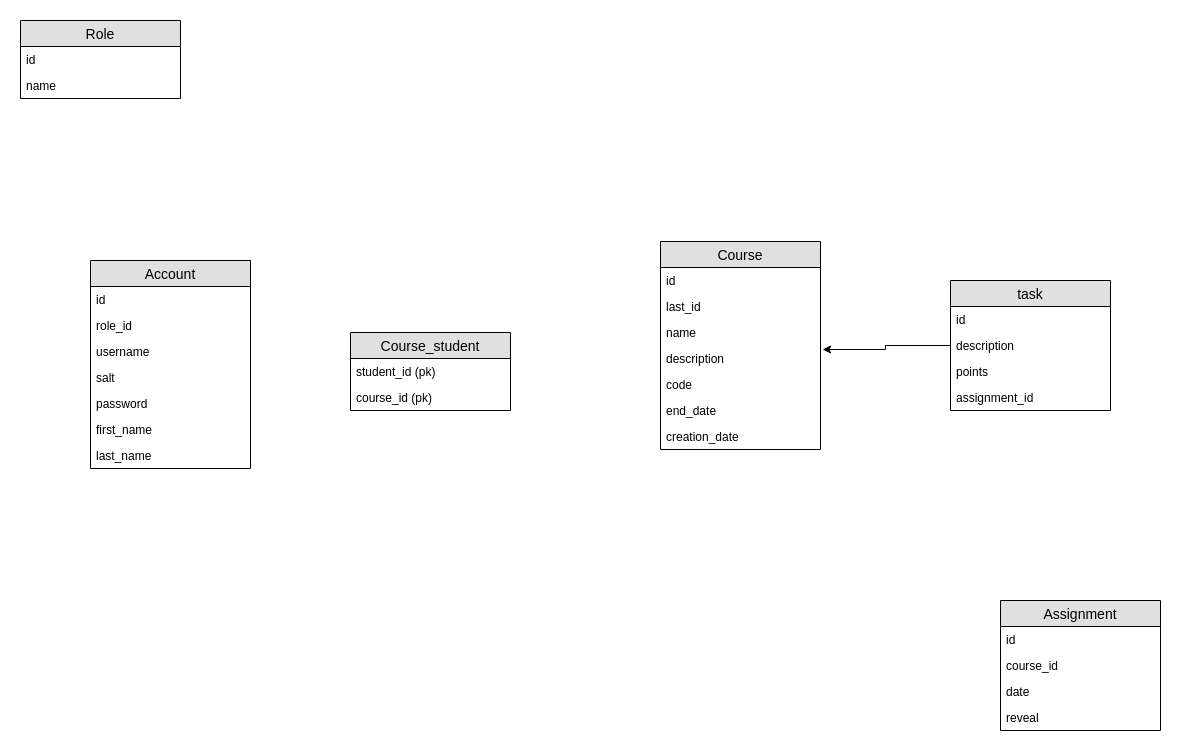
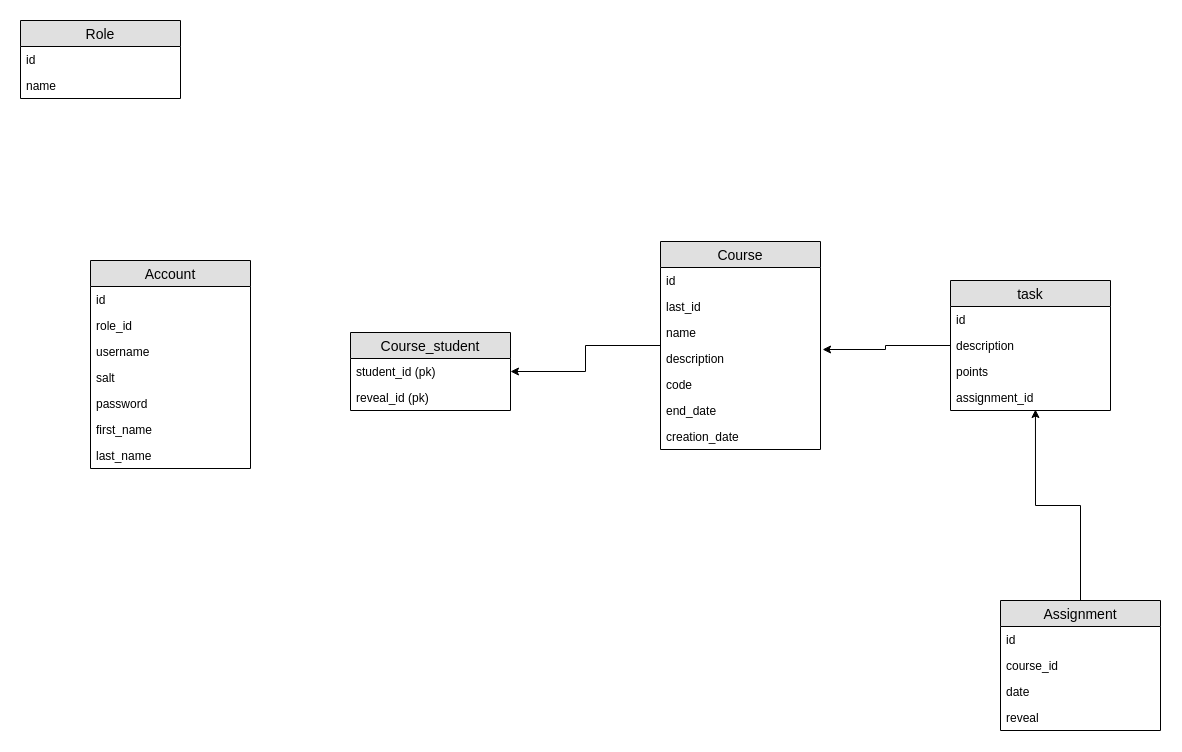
+ <mxCell id="13" style="edgeStyle=orthogonalEdgeStyle;rounded=0;orthogonalLoop=1;jettySize=auto;html=1;entryX=1;entryY=0.5;entryDx=0;entryDy=0;" edge="1" parent="1" source="14" target="23"><mxGeometry relative="1" as="geometry" /></mxCell>
- <mxCell id="24" value="course_id (pk)" style="text;strokeColor=none;fillColor=none;spacingLeft=4;spacingRight=4;overflow=hidden;rotatable=0;points=[[0,0.5],[1,0.5]];portConstraint=eastwest;fontSize=12;" vertex="1" parent="22"><mxGeometry y="52" width="160" height="26" as="geometry" /></mxCell>
+ <mxCell id="24" value="reveal_id (pk)" style="text;strokeColor=none;fillColor=none;spacingLeft=4;spacingRight=4;overflow=hidden;rotatable=0;points=[[0,0.5],[1,0.5]];portConstraint=eastwest;fontSize=12;" vertex="1" parent="22"><mxGeometry y="52" width="160" height="26" as="geometry" /></mxCell>
+ <mxCell id="31" style="edgeStyle=orthogonalEdgeStyle;rounded=0;orthogonalLoop=1;jettySize=auto;html=1;entryX=0.531;entryY=0.962;entryDx=0;entryDy=0;entryPerimeter=0;" edge="1" parent="1" source="32" target="30"><mxGeometry relative="1" as="geometry" /></mxCell>
